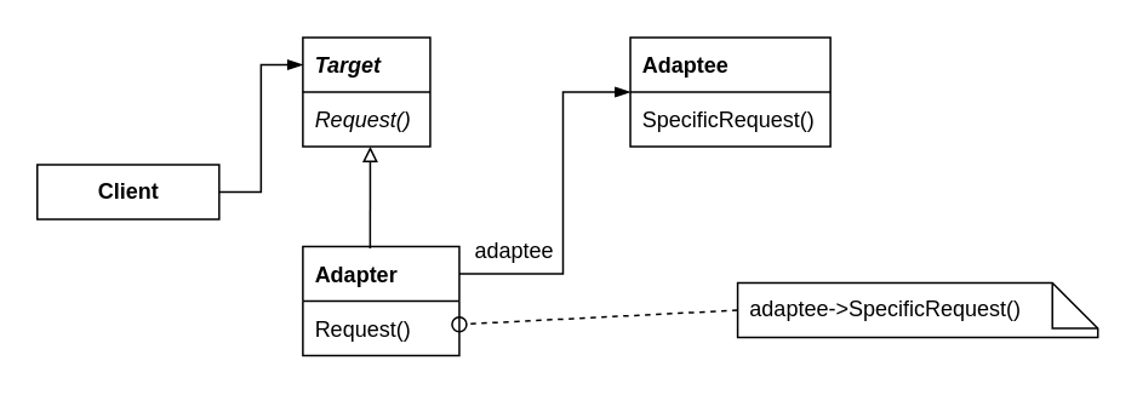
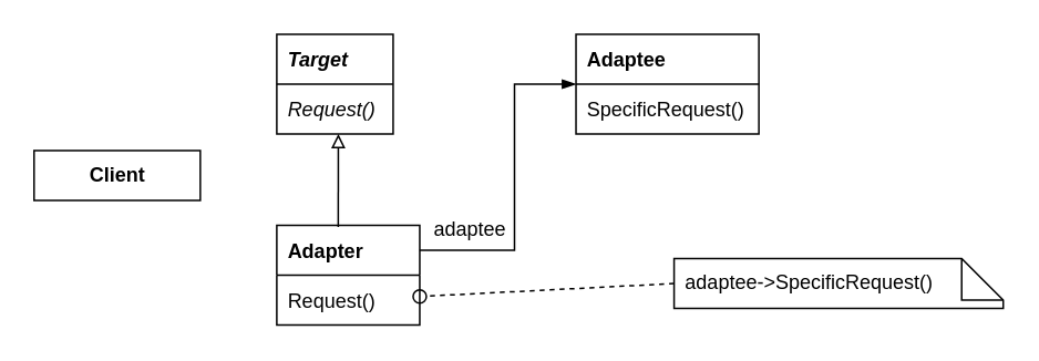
- <mxCell id="4" value="" style="edgeStyle=orthogonalEdgeStyle;rounded=0;orthogonalLoop=1;jettySize=auto;html=1;fontSize=12;startSize=25;entryX=0;entryY=0.25;entryDx=0;entryDy=0;endArrow=blockThin;endFill=1;" parent="1" source="5" target="2" edge="1"><mxGeometry relative="1" as="geometry" /></mxCell>
